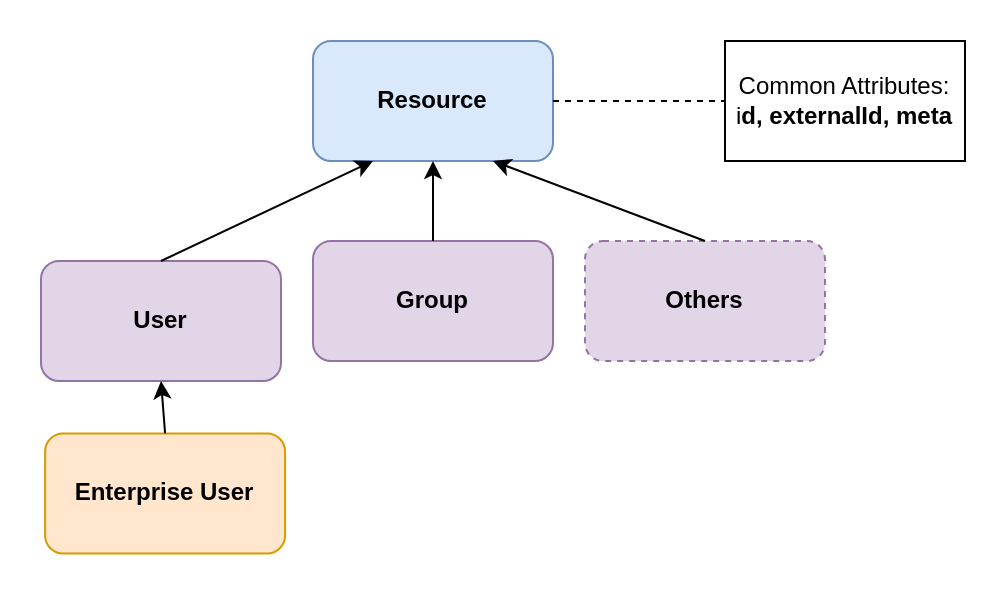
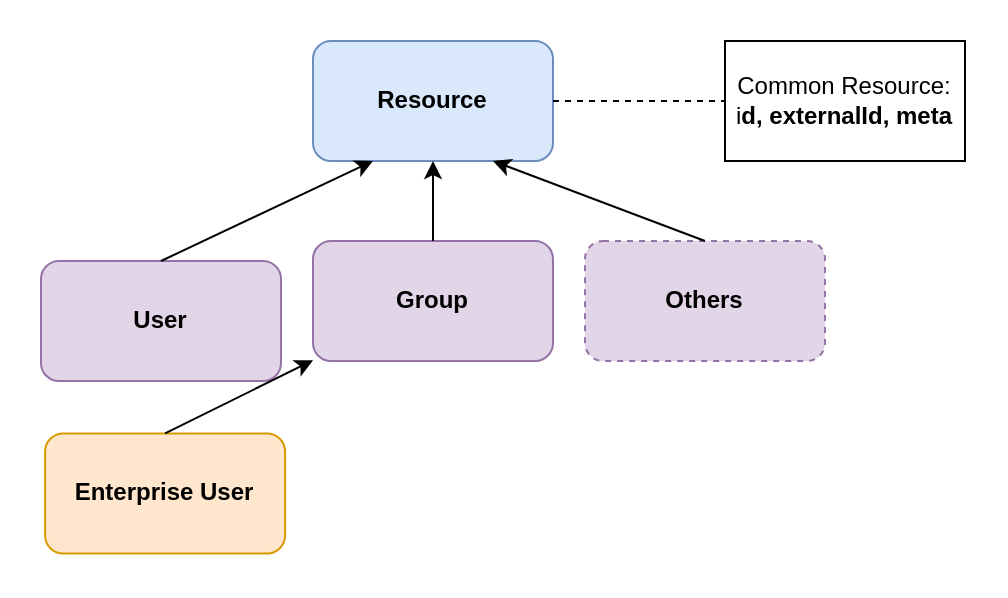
- <mxCell id="7" value="Common Attributes:&lt;br&gt;i&lt;b&gt;d, externalId, meta&lt;/b&gt;" style="rounded=0;whiteSpace=wrap;html=1;" vertex="1" parent="1"><mxGeometry x="362" y="20" width="120" height="60" as="geometry" /></mxCell>
+ <mxCell id="7" value="Common Resource:&lt;br&gt;i&lt;b&gt;d, externalId, meta&lt;/b&gt;" style="rounded=0;whiteSpace=wrap;html=1;" vertex="1" parent="1"><mxGeometry x="362" y="20" width="120" height="60" as="geometry" /></mxCell>
- <mxCell id="11" value="" style="endArrow=classic;html=1;rounded=0;exitX=0.5;exitY=0;exitDx=0;exitDy=0;entryX=0.5;entryY=1;entryDx=0;entryDy=0;" edge="1" parent="1" source="6" target="3"><mxGeometry width="50" height="50" relative="1" as="geometry"><mxPoint x="110" y="150" as="sourcePoint" /><mxPoint x="216" y="110" as="targetPoint" /></mxGeometry></mxCell>
+ <mxCell id="11" value="" style="endArrow=classic;html=1;rounded=0;exitX=0.5;exitY=0;exitDx=0;exitDy=0;" edge="1" parent="1" source="6" target="4"><mxGeometry width="50" height="50" relative="1" as="geometry"><mxPoint x="110" y="150" as="sourcePoint" /><mxPoint x="216" y="110" as="targetPoint" /></mxGeometry></mxCell>
